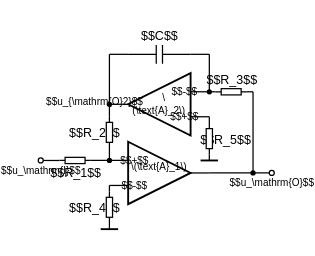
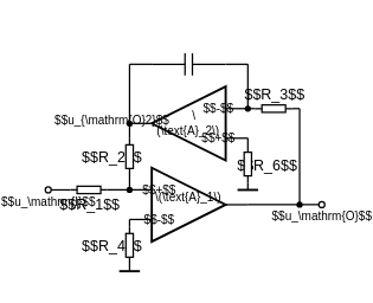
- <mxCell id="22" value="$$C$$" style="text;html=1;align=center;verticalAlign=middle;resizable=1;points=[];autosize=1;strokeColor=none;fillColor=none;fontSize=10;movable=1;rotatable=1;deletable=1;editable=1;connectable=0;allowArrows=0;" parent="1" vertex="1"><mxGeometry x="115" y="20.5" width="20" height="15" as="geometry" /></mxCell>
- <mxCell id="30" value="$$R_5$$" style="text;html=1;resizable=1;autosize=1;align=center;verticalAlign=middle;points=[];fillColor=none;strokeColor=none;rounded=0;fontSize=10;movable=1;rotatable=1;deletable=1;editable=1;connectable=0;allowArrows=0;" vertex="1" parent="1"><mxGeometry x="170" y="103" width="15" height="15" as="geometry" /></mxCell>
+ <mxCell id="30" value="$$R_6$$" style="text;html=1;resizable=1;autosize=1;align=center;verticalAlign=middle;points=[];fillColor=none;strokeColor=none;rounded=0;fontSize=10;movable=1;rotatable=1;deletable=1;editable=1;connectable=0;allowArrows=0;" vertex="1" parent="1"><mxGeometry x="170" y="103" width="15" height="15" as="geometry" /></mxCell>
